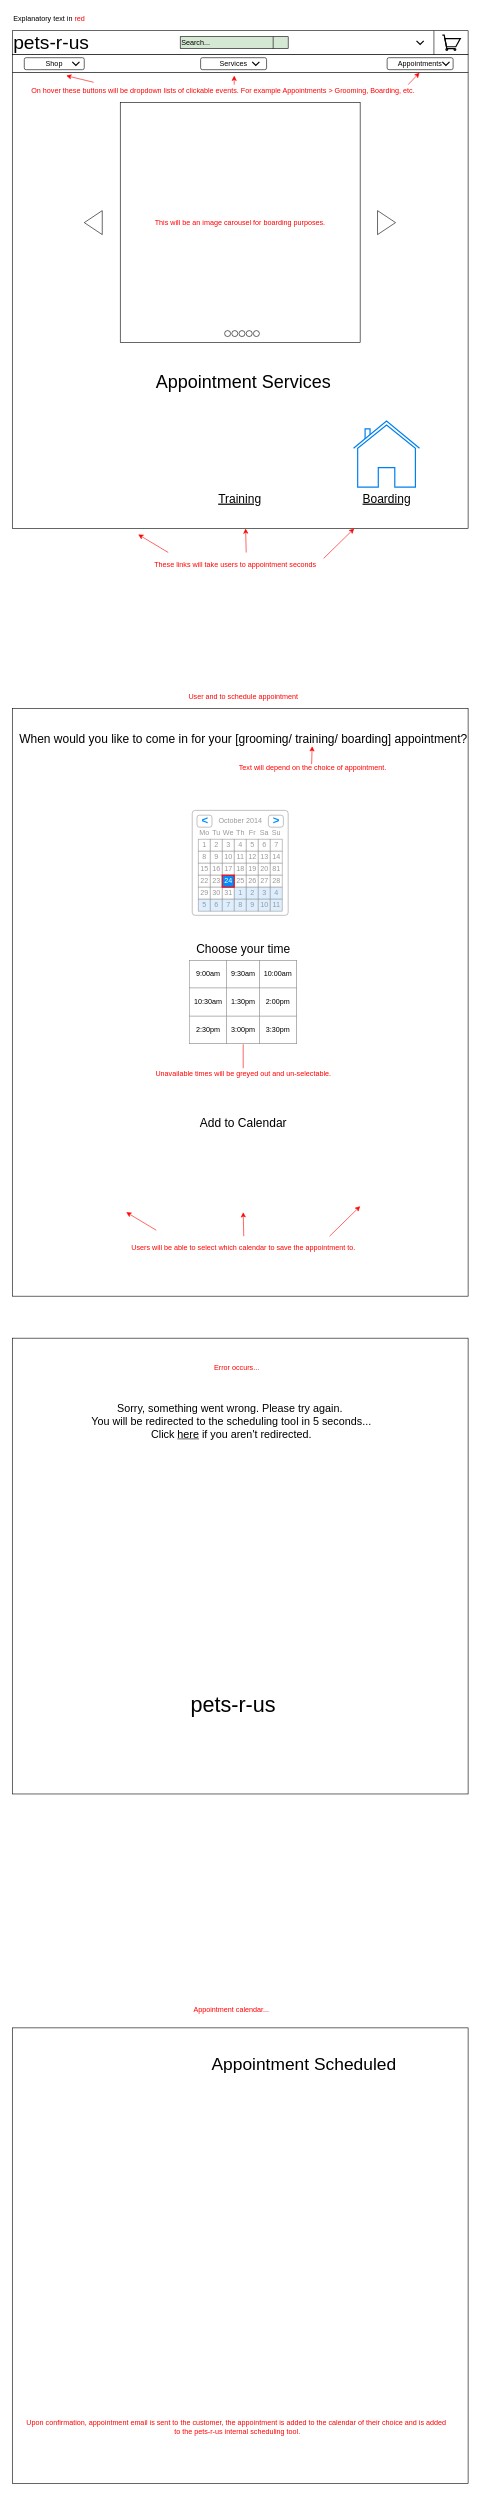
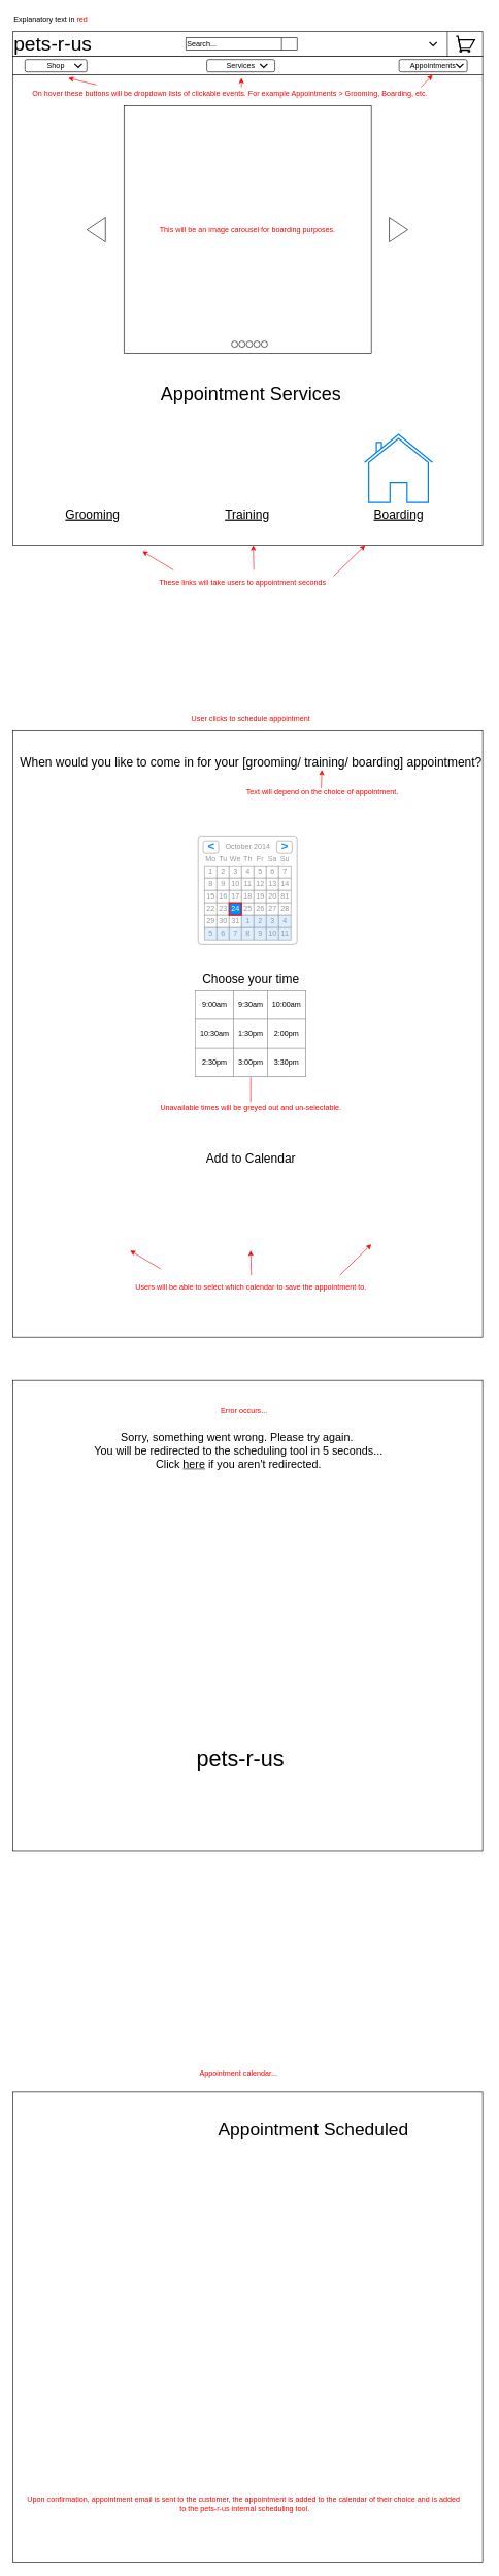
- <mxCell id="13" value="Search..." style="rounded=0;whiteSpace=wrap;html=1;align=left;fillColor=#d5e8d4;" parent="1" vertex="1"><mxGeometry x="300" y="60" width="180" height="20" as="geometry" /></mxCell>
+ <mxCell id="13" value="Search..." style="rounded=0;whiteSpace=wrap;html=1;align=left;" parent="1" vertex="1"><mxGeometry x="300" y="60" width="180" height="20" as="geometry" /></mxCell>
+ <mxCell id="10" value="&lt;font style=&quot;font-size: 20px&quot;&gt;&lt;u&gt;Grooming&lt;/u&gt;&lt;/font&gt;" style="text;html=1;align=center;verticalAlign=middle;resizable=0;points=[];autosize=1;" parent="1" vertex="1"><mxGeometry x="99" y="820" width="100" height="20" as="geometry" /></mxCell>
- <mxCell id="43" value="&lt;font color=&quot;#ff0000&quot;&gt;User and to schedule appointment&lt;/font&gt;" style="text;html=1;align=center;verticalAlign=middle;resizable=0;points=[];autosize=1;" parent="1" vertex="1"><mxGeometry x="300" y="1150" width="210" height="20" as="geometry" /></mxCell>
+ <mxCell id="43" value="&lt;font color=&quot;#ff0000&quot;&gt;User clicks to schedule appointment&lt;/font&gt;" style="text;html=1;align=center;verticalAlign=middle;resizable=0;points=[];autosize=1;" parent="1" vertex="1"><mxGeometry x="300" y="1150" width="210" height="20" as="geometry" /></mxCell>
- <mxCell id="113" value="&lt;font style=&quot;font-size: 18px&quot;&gt;Sorry, something went wrong. Please try again.&amp;nbsp;&lt;br&gt;You will be redirected to the scheduling tool in 5 seconds...&lt;br&gt;Click &lt;u&gt;here&lt;/u&gt; if you aren't redirected.&lt;/font&gt;" style="text;html=1;align=center;verticalAlign=middle;resizable=0;points=[];autosize=1;" parent="1" vertex="1"><mxGeometry x="145" y="2345" width="480" height="50" as="geometry" /></mxCell>
+ <mxCell id="113" value="&lt;font style=&quot;font-size: 18px&quot;&gt;Sorry, something went wrong. Please try again.&amp;nbsp;&lt;br&gt;You will be redirected to the scheduling tool in 5 seconds...&lt;br&gt;Click &lt;u&gt;here&lt;/u&gt; if you aren't redirected.&lt;/font&gt;" style="text;html=1;align=center;verticalAlign=middle;resizable=0;points=[];autosize=1;" parent="1" vertex="1"><mxGeometry x="145" y="2320" width="480" height="50" as="geometry" /></mxCell>
